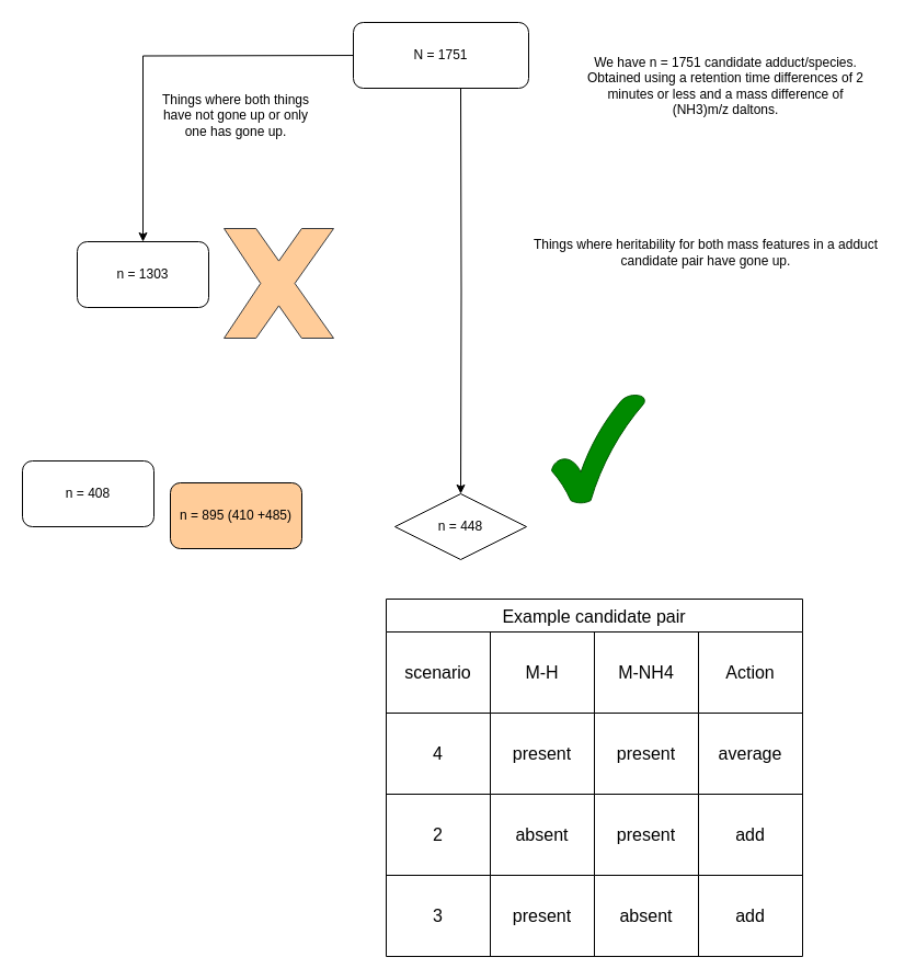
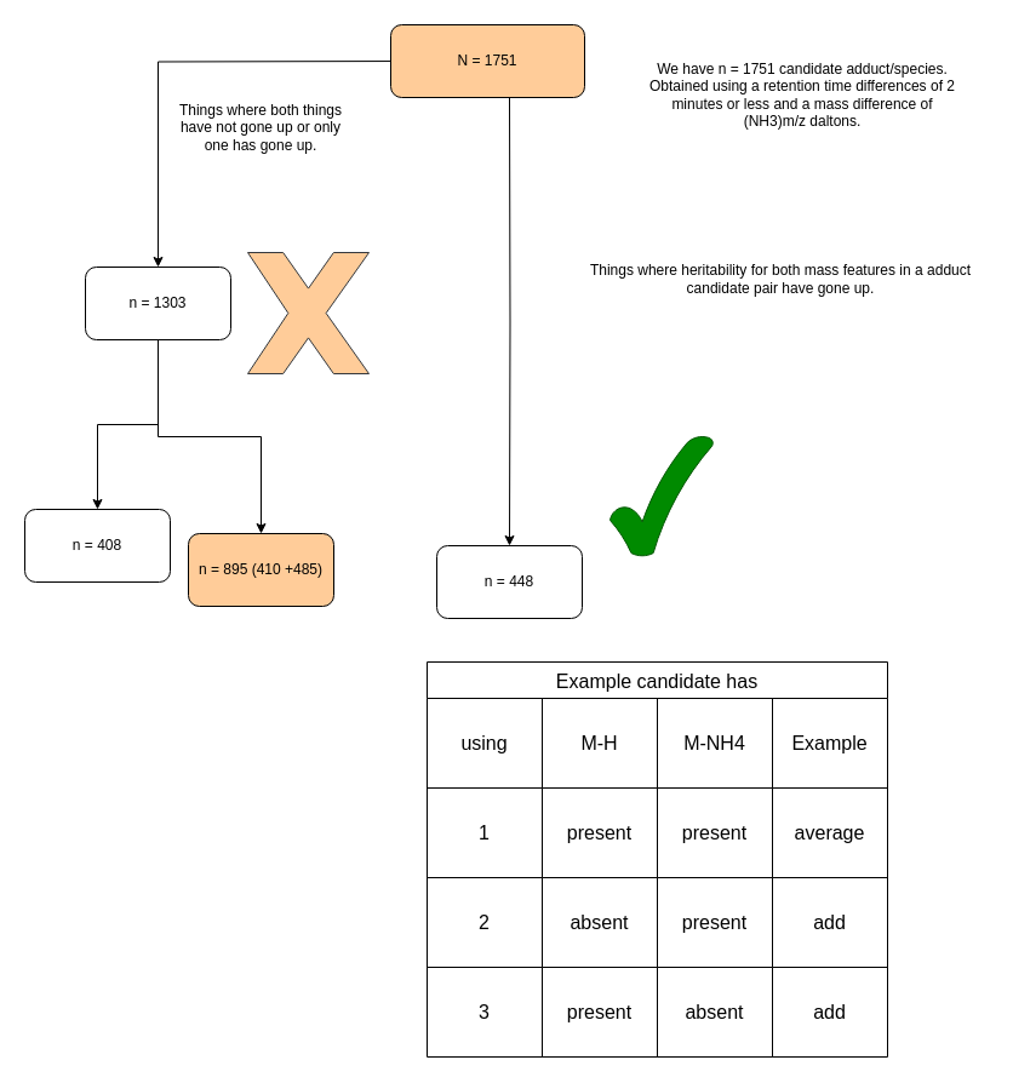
- <mxCell id="4" value="N = 1751" style="rounded=1;whiteSpace=wrap;html=1;" parent="1" vertex="1"><mxGeometry x="322" y="20" width="160" height="60" as="geometry" /></mxCell>
+ <mxCell id="4" value="N = 1751" style="rounded=1;whiteSpace=wrap;html=1;fillColor=#ffcc99;" parent="1" vertex="1"><mxGeometry x="322" y="20" width="160" height="60" as="geometry" /></mxCell>
+ <mxCell id="8" value="" style="edgeStyle=orthogonalEdgeStyle;rounded=0;orthogonalLoop=1;jettySize=auto;html=1;" parent="1" source="9" target="13" edge="1"><mxGeometry relative="1" as="geometry" /></mxCell>
+ <mxCell id="7" value="" style="edgeStyle=orthogonalEdgeStyle;rounded=0;orthogonalLoop=1;jettySize=auto;html=1;" parent="1" source="9" target="12" edge="1"><mxGeometry relative="1" as="geometry" /></mxCell>
- <mxCell id="6" value="n = 448" style="rhombus;whiteSpace=wrap;html=1;" parent="1" vertex="1"><mxGeometry x="360" y="450" width="120" height="60" as="geometry" /></mxCell>
+ <mxCell id="6" value="n = 448" style="whiteSpace=wrap;html=1;rounded=1;" parent="1" vertex="1"><mxGeometry x="360" y="450" width="120" height="60" as="geometry" /></mxCell>
- <mxCell id="16" value="Example candidate pair" style="shape=table;startSize=30;container=1;collapsible=0;childLayout=tableLayout;strokeColor=default;fontSize=16;" vertex="1" parent="1"><mxGeometry x="352" y="546" width="380" height="326" as="geometry" /></mxCell>
+ <mxCell id="16" value="Example candidate has" style="shape=table;startSize=30;container=1;collapsible=0;childLayout=tableLayout;strokeColor=default;fontSize=16;" vertex="1" parent="1"><mxGeometry x="352" y="546" width="380" height="326" as="geometry" /></mxCell>
- <mxCell id="18" value="scenario" style="shape=partialRectangle;html=1;whiteSpace=wrap;connectable=0;strokeColor=inherit;overflow=hidden;fillColor=none;top=0;left=0;bottom=0;right=0;pointerEvents=1;fontSize=16;" vertex="1" parent="17"><mxGeometry width="95" height="74" as="geometry"><mxRectangle width="95" height="74" as="alternateBounds" /></mxGeometry></mxCell>
+ <mxCell id="18" value="using" style="shape=partialRectangle;html=1;whiteSpace=wrap;connectable=0;strokeColor=inherit;overflow=hidden;fillColor=none;top=0;left=0;bottom=0;right=0;pointerEvents=1;fontSize=16;" vertex="1" parent="17"><mxGeometry width="95" height="74" as="geometry"><mxRectangle width="95" height="74" as="alternateBounds" /></mxGeometry></mxCell>
- <mxCell id="21" value="Action" style="shape=partialRectangle;html=1;whiteSpace=wrap;connectable=0;strokeColor=inherit;overflow=hidden;fillColor=none;top=0;left=0;bottom=0;right=0;pointerEvents=1;fontSize=16;" vertex="1" parent="17"><mxGeometry x="285" width="95" height="74" as="geometry"><mxRectangle width="95" height="74" as="alternateBounds" /></mxGeometry></mxCell>
+ <mxCell id="21" value="Example" style="shape=partialRectangle;html=1;whiteSpace=wrap;connectable=0;strokeColor=inherit;overflow=hidden;fillColor=none;top=0;left=0;bottom=0;right=0;pointerEvents=1;fontSize=16;" vertex="1" parent="17"><mxGeometry x="285" width="95" height="74" as="geometry"><mxRectangle width="95" height="74" as="alternateBounds" /></mxGeometry></mxCell>
- <mxCell id="23" value="4" style="shape=partialRectangle;html=1;whiteSpace=wrap;connectable=0;strokeColor=inherit;overflow=hidden;fillColor=none;top=0;left=0;bottom=0;right=0;pointerEvents=1;fontSize=16;" vertex="1" parent="22"><mxGeometry width="95" height="74" as="geometry"><mxRectangle width="95" height="74" as="alternateBounds" /></mxGeometry></mxCell>
+ <mxCell id="23" value="1" style="shape=partialRectangle;html=1;whiteSpace=wrap;connectable=0;strokeColor=inherit;overflow=hidden;fillColor=none;top=0;left=0;bottom=0;right=0;pointerEvents=1;fontSize=16;" vertex="1" parent="22"><mxGeometry width="95" height="74" as="geometry"><mxRectangle width="95" height="74" as="alternateBounds" /></mxGeometry></mxCell>
